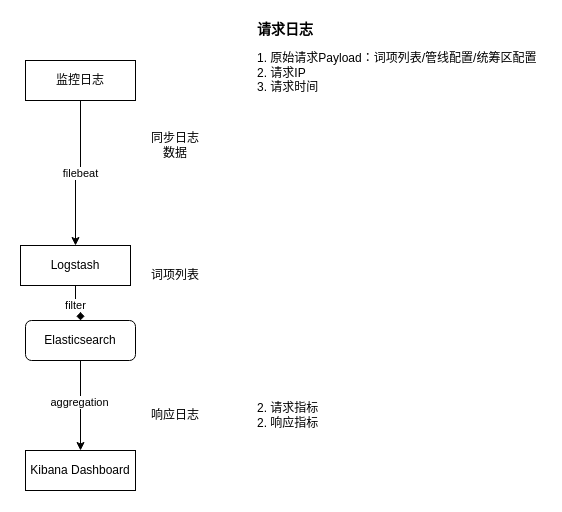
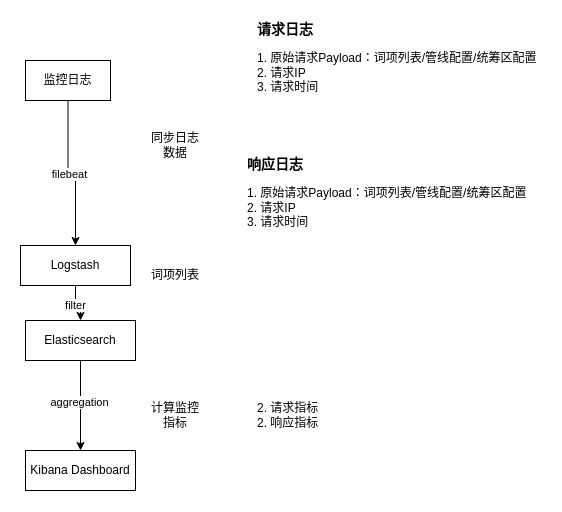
- <mxCell id="4" value="监控日志" style="rounded=0;whiteSpace=wrap;html=1;" vertex="1" parent="1"><mxGeometry x="25" y="60" width="110" height="40" as="geometry" /></mxCell>
+ <mxCell id="4" value="监控日志" style="rounded=0;whiteSpace=wrap;html=1;" vertex="1" parent="1"><mxGeometry x="25" y="60" width="85" height="40" as="geometry" /></mxCell>
+ <mxCell id="17" value="&lt;h3&gt;响应日志&lt;/h3&gt;1. 原始请求Payload：&lt;span style=&quot;background-color: initial;&quot;&gt;词项列表/管线配置/统筹区配置&lt;/span&gt;&lt;br&gt;2. 请求IP&lt;br&gt;3. 请求时间" style="text;html=1;strokeColor=none;fillColor=none;align=left;verticalAlign=middle;whiteSpace=wrap;rounded=0;" vertex="1" parent="1"><mxGeometry x="245" y="140" width="285" height="90" as="geometry" /></mxCell>
- <mxCell id="5" style="edgeStyle=orthogonalEdgeStyle;rounded=0;orthogonalLoop=1;jettySize=auto;html=1;entryX=0.5;entryY=0;entryDx=0;entryDy=0;endArrow=diamond;" edge="1" parent="1" source="7" target="10"><mxGeometry relative="1" as="geometry" /></mxCell>
+ <mxCell id="5" style="edgeStyle=orthogonalEdgeStyle;rounded=0;orthogonalLoop=1;jettySize=auto;html=1;entryX=0.5;entryY=0;entryDx=0;entryDy=0;" edge="1" parent="1" source="7" target="10"><mxGeometry relative="1" as="geometry" /></mxCell>
- <mxCell id="10" value="Elasticsearch" style="whiteSpace=wrap;html=1;rounded=1;" vertex="1" parent="1"><mxGeometry x="25" y="320" width="110" height="40" as="geometry" /></mxCell>
+ <mxCell id="10" value="Elasticsearch" style="rounded=0;whiteSpace=wrap;html=1;" vertex="1" parent="1"><mxGeometry x="25" y="320" width="110" height="40" as="geometry" /></mxCell>
- <mxCell id="13" value="响应日志" style="text;html=1;strokeColor=none;fillColor=none;align=center;verticalAlign=middle;whiteSpace=wrap;rounded=0;" vertex="1" parent="1"><mxGeometry x="145" y="400" width="60" height="30" as="geometry" /></mxCell>
+ <mxCell id="13" value="计算监控指标" style="text;html=1;strokeColor=none;fillColor=none;align=center;verticalAlign=middle;whiteSpace=wrap;rounded=0;" vertex="1" parent="1"><mxGeometry x="145" y="400" width="60" height="30" as="geometry" /></mxCell>
